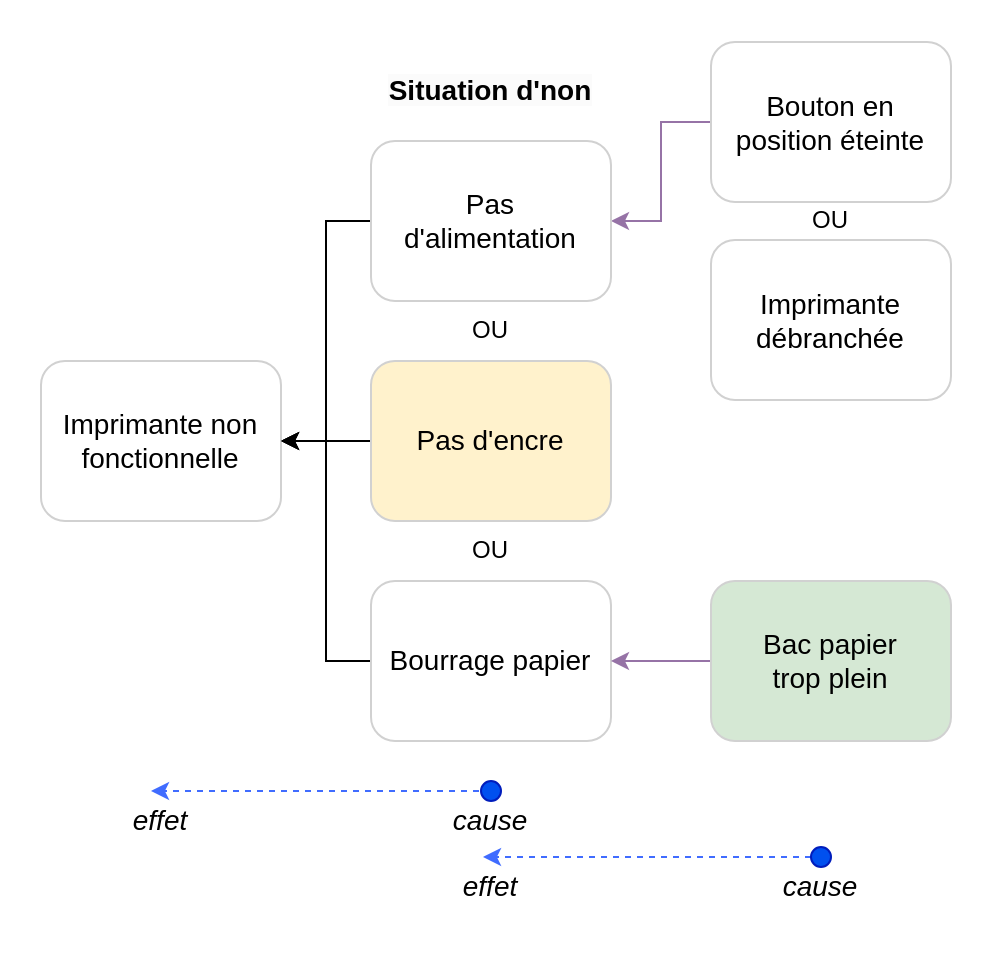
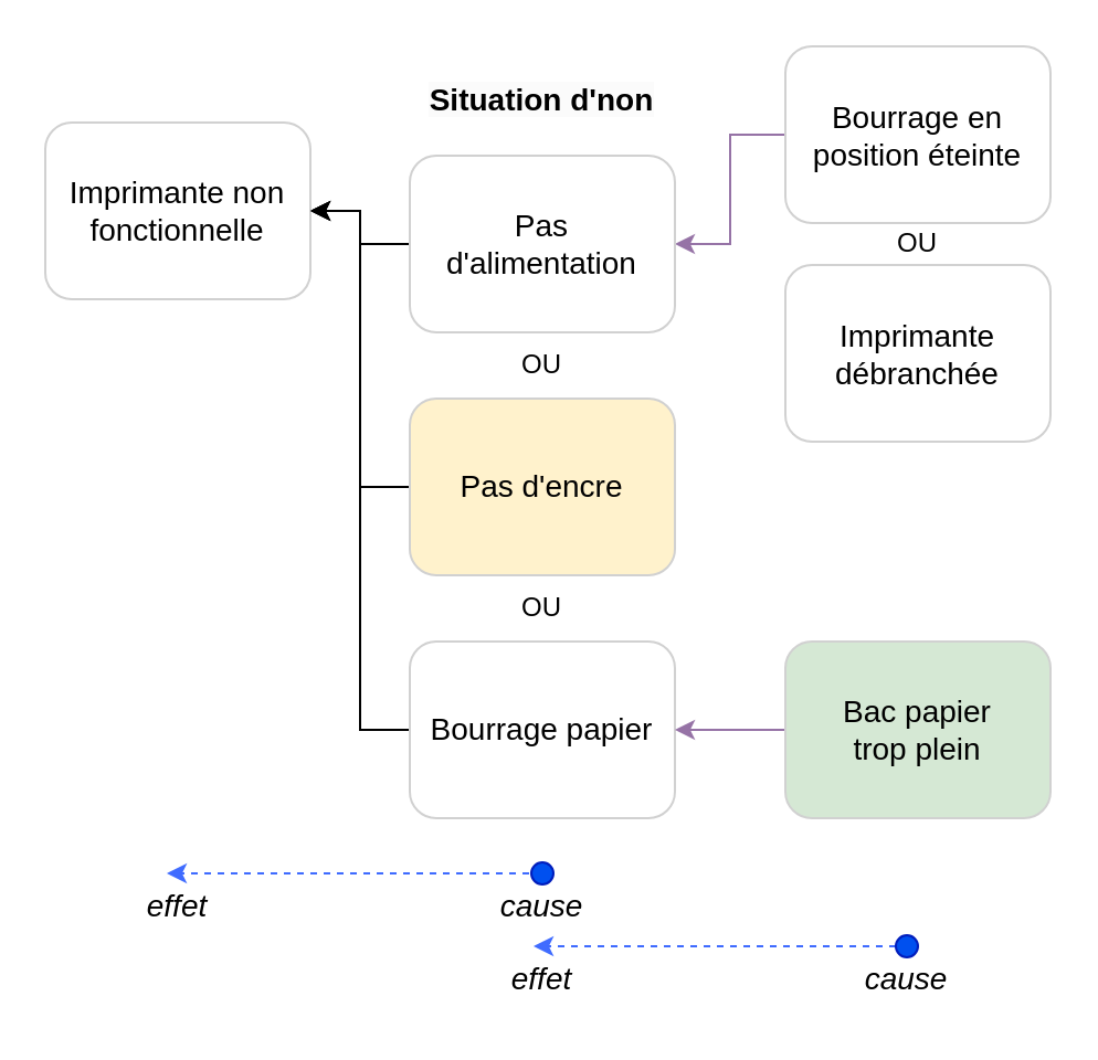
- <mxCell id="3" value="&lt;span style=&quot;font-size: 14px;&quot;&gt;Bouton en &lt;br&gt;position éteinte&lt;/span&gt;" style="rounded=1;whiteSpace=wrap;html=1;strokeColor=#D1D1D1;" vertex="1" parent="1"><mxGeometry x="355" y="20.5" width="120" height="80" as="geometry" /></mxCell>
+ <mxCell id="3" value="&lt;span style=&quot;font-size: 14px;&quot;&gt;Bourrage en &lt;br&gt;position éteinte&lt;/span&gt;" style="rounded=1;whiteSpace=wrap;html=1;strokeColor=#D1D1D1;" vertex="1" parent="1"><mxGeometry x="355" y="20.5" width="120" height="80" as="geometry" /></mxCell>
- <mxCell id="6" value="&lt;span style=&quot;font-size: 14px;&quot;&gt;Imprimante non fonctionnelle&lt;/span&gt;" style="rounded=1;whiteSpace=wrap;html=1;strokeColor=#D1D1D1;" vertex="1" parent="1"><mxGeometry x="20" y="180" width="120" height="80" as="geometry" /></mxCell>
+ <mxCell id="6" value="&lt;span style=&quot;font-size: 14px;&quot;&gt;Imprimante non fonctionnelle&lt;/span&gt;" style="rounded=1;whiteSpace=wrap;html=1;strokeColor=#D1D1D1;" vertex="1" parent="1"><mxGeometry x="20" y="55" width="120" height="80" as="geometry" /></mxCell>
